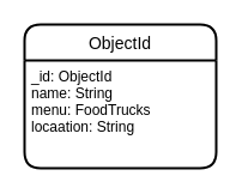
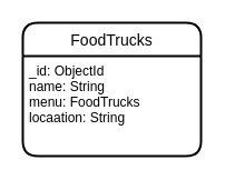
- <mxCell id="2" value="ObjectId" style="swimlane;childLayout=stackLayout;horizontal=1;startSize=30;horizontalStack=0;rounded=1;fontSize=14;fontStyle=0;strokeWidth=2;resizeParent=0;resizeLast=1;shadow=0;dashed=0;align=center;" vertex="1" parent="1"><mxGeometry x="20" y="20" width="160" height="120" as="geometry" /></mxCell>
+ <mxCell id="2" value="FoodTrucks" style="swimlane;childLayout=stackLayout;horizontal=1;startSize=30;horizontalStack=0;rounded=1;fontSize=14;fontStyle=0;strokeWidth=2;resizeParent=0;resizeLast=1;shadow=0;dashed=0;align=center;" vertex="1" parent="1"><mxGeometry x="20" y="20" width="160" height="120" as="geometry" /></mxCell>
